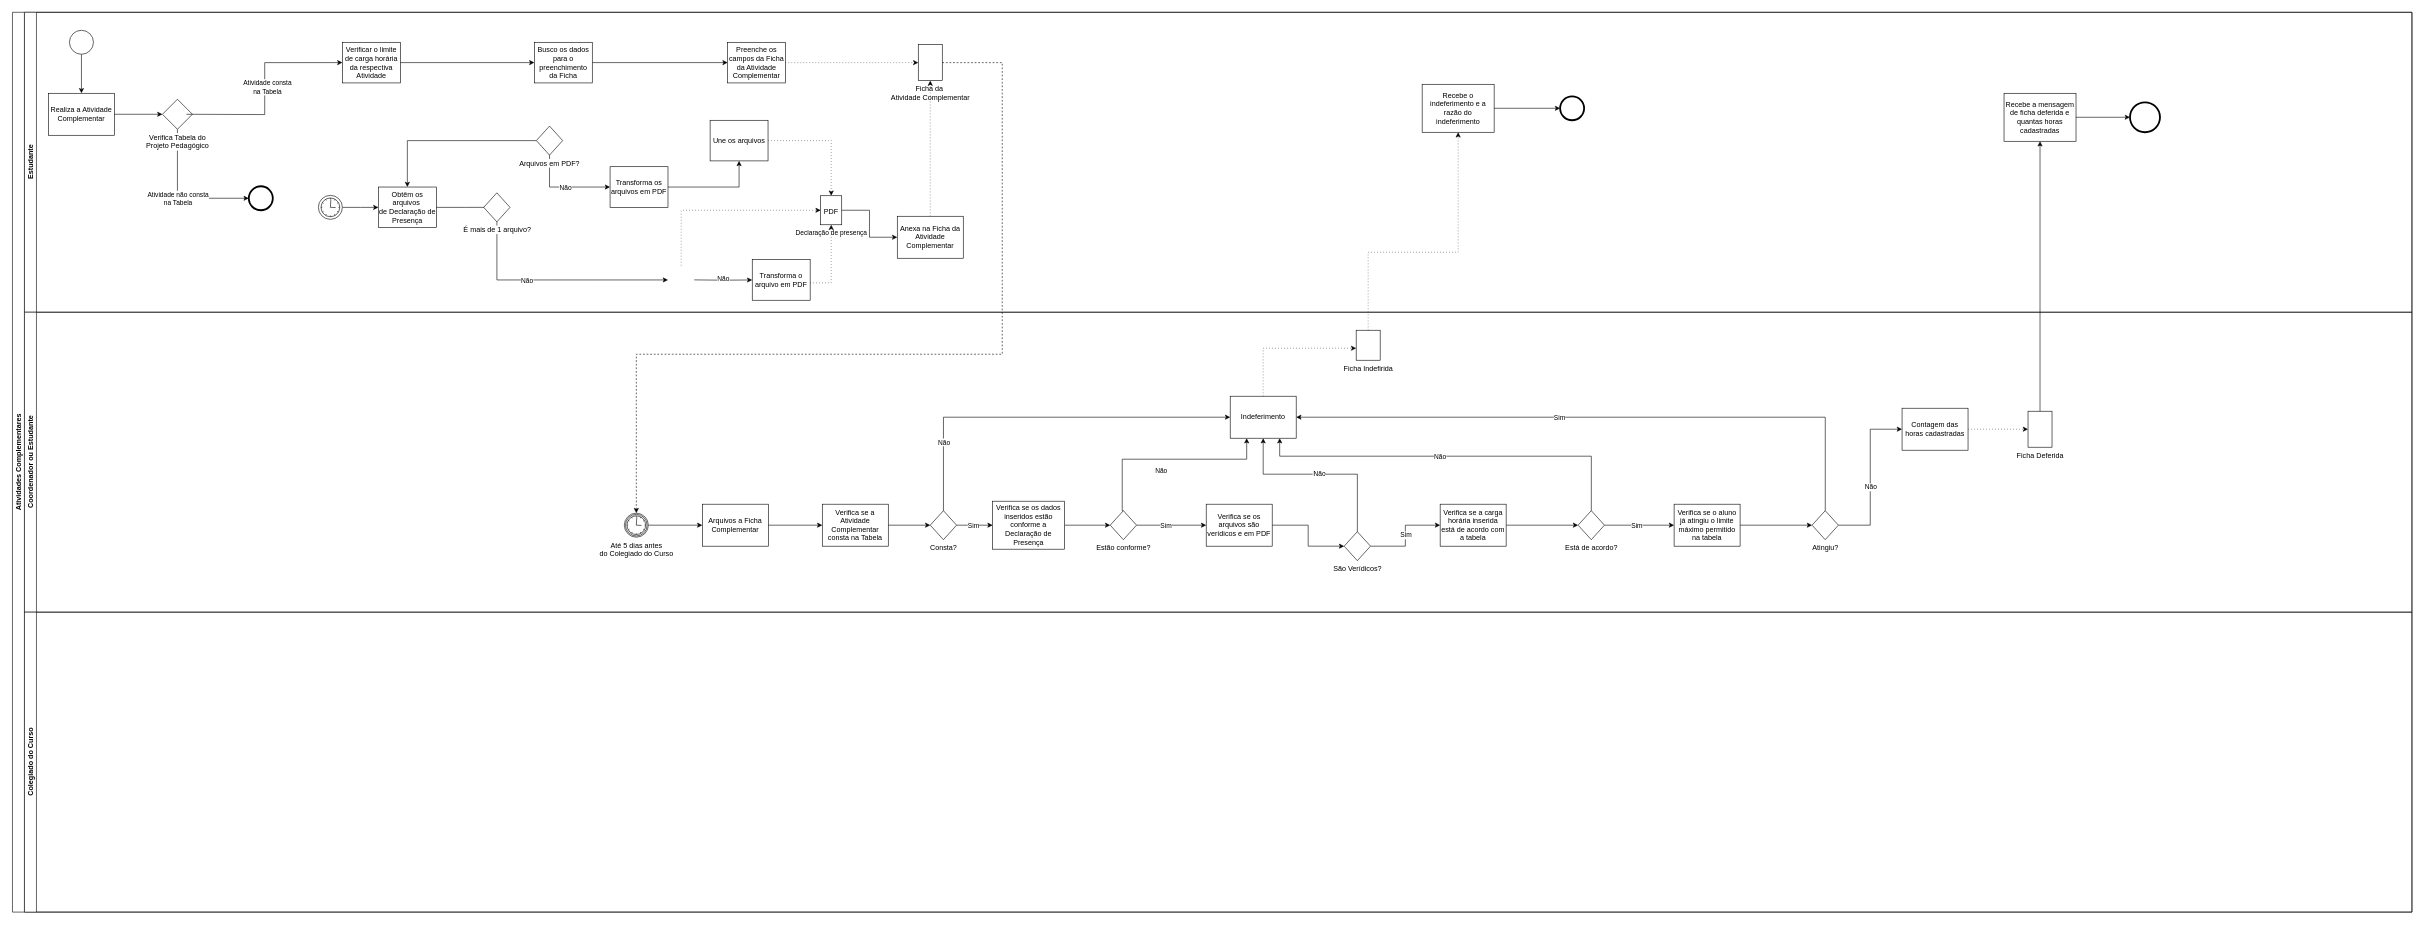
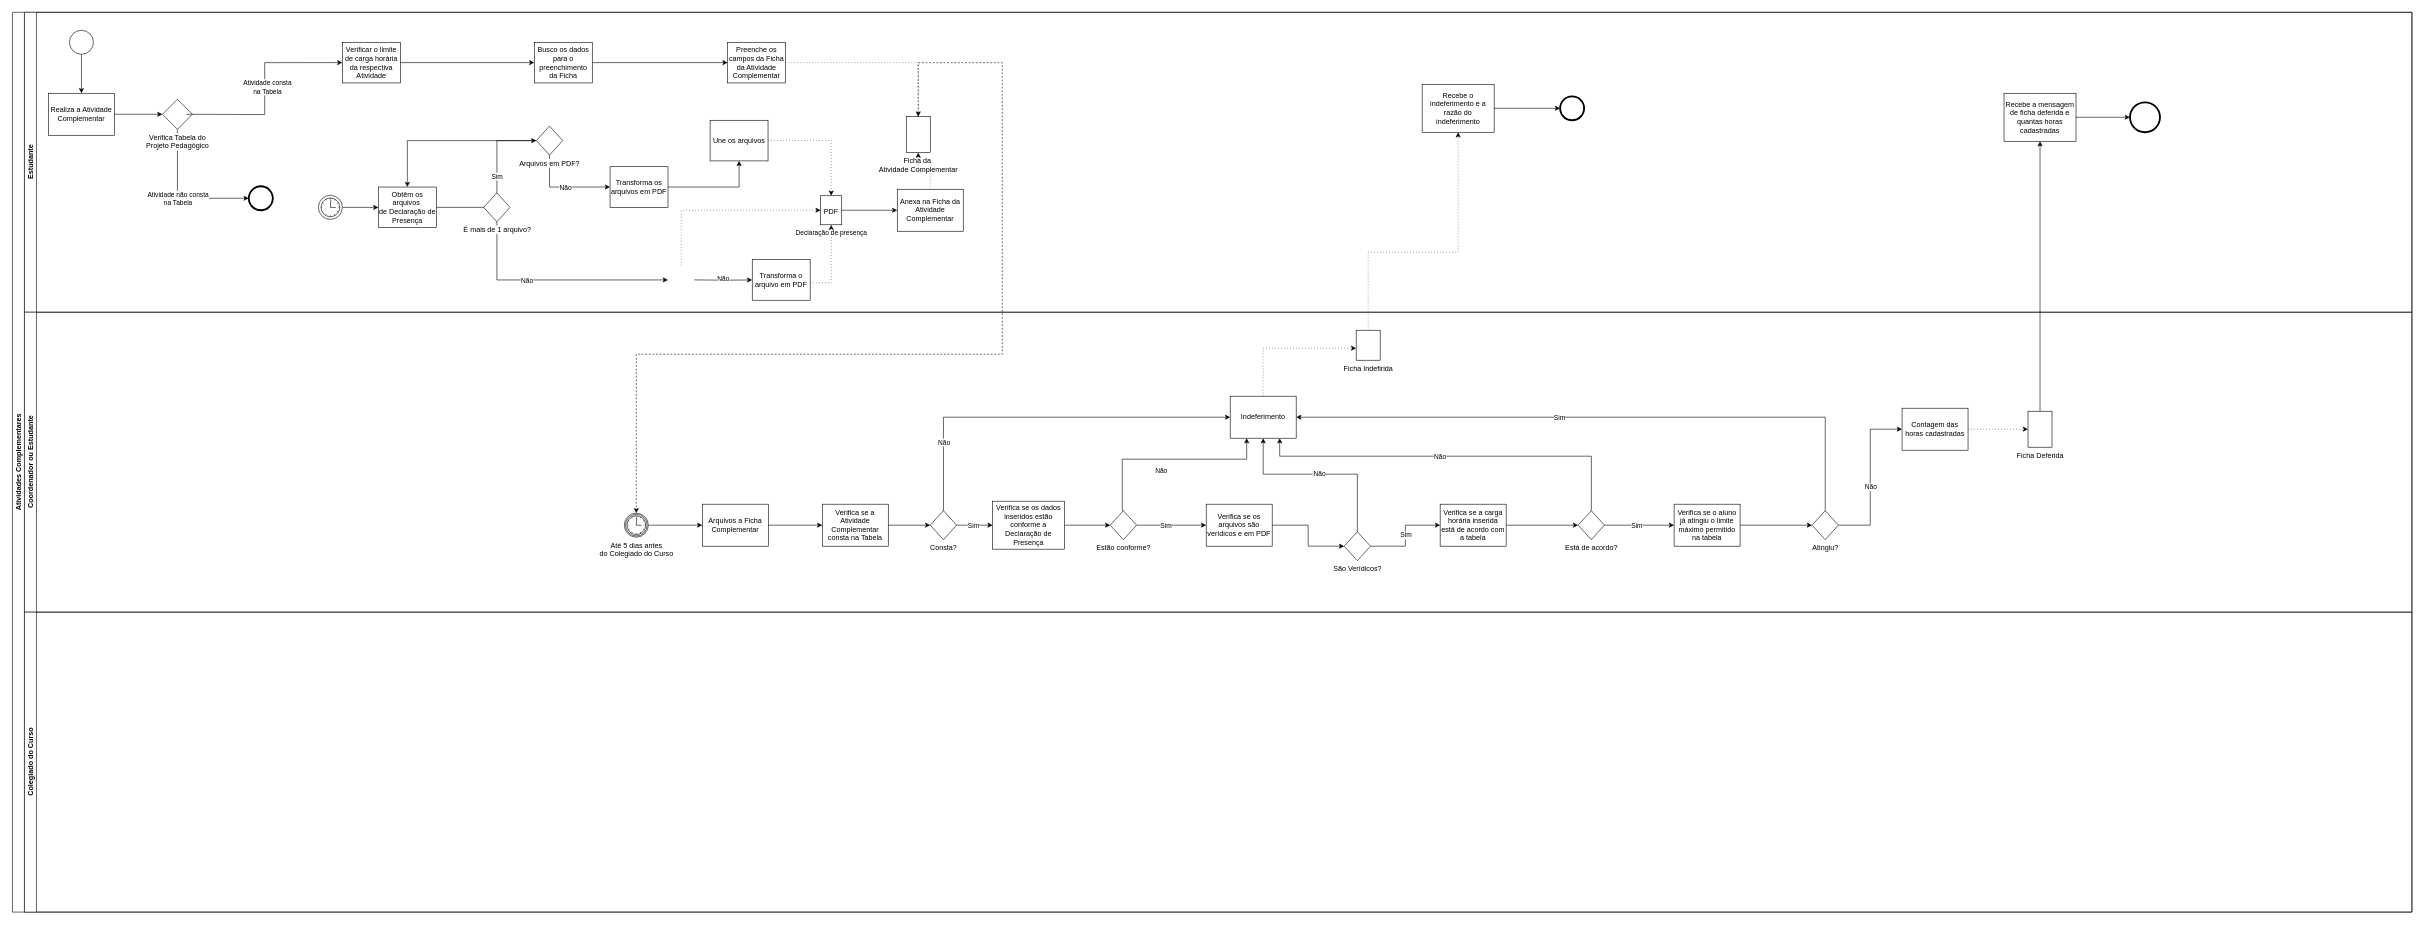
- <mxCell id="49" value="Ficha da&amp;nbsp;&lt;div&gt;Atividade Complementar&lt;/div&gt;" style="shape=mxgraph.bpmn.data2;labelPosition=center;verticalLabelPosition=bottom;align=center;verticalAlign=top;size=15;html=1;" vertex="1" parent="3"><mxGeometry x="1490" y="53.87" width="40" height="60" as="geometry" /></mxCell>
+ <mxCell id="49" value="Ficha da&amp;nbsp;&lt;div&gt;Atividade Complementar&lt;/div&gt;" style="shape=mxgraph.bpmn.data2;labelPosition=center;verticalLabelPosition=bottom;align=center;verticalAlign=top;size=15;html=1;" vertex="1" parent="3"><mxGeometry x="1470" y="173.87" width="40" height="60" as="geometry" /></mxCell>
+ <mxCell id="19" style="edgeStyle=orthogonalEdgeStyle;rounded=0;orthogonalLoop=1;jettySize=auto;html=1;" edge="1" parent="16" source="25" target="30"><mxGeometry relative="1" as="geometry"><Array as="points"><mxPoint x="197.5" y="33.871" /></Array></mxGeometry></mxCell>
+ <mxCell id="20" value="Sim" style="edgeLabel;html=1;align=center;verticalAlign=middle;resizable=0;points=[];" connectable="0" vertex="1" parent="19"><mxGeometry x="-0.292" y="-1" relative="1" as="geometry"><mxPoint x="-1" y="26" as="offset" /></mxGeometry></mxCell>
- <mxCell id="12" value="Anexa na Ficha da Atividade Complementar" style="points=[[0.25,0,0],[0.5,0,0],[0.75,0,0],[1,0.25,0],[1,0.5,0],[1,0.75,0],[0.75,1,0],[0.5,1,0],[0.25,1,0],[0,0.75,0],[0,0.5,0],[0,0.25,0]];shape=mxgraph.bpmn.task2;whiteSpace=wrap;rectStyle=rounded;size=10;html=1;container=1;expand=0;collapsible=0;taskMarker=abstract;" vertex="1" parent="3"><mxGeometry x="1455" y="340" width="110" height="70" as="geometry" /></mxCell>
+ <mxCell id="12" value="Anexa na Ficha da Atividade Complementar" style="points=[[0.25,0,0],[0.5,0,0],[0.75,0,0],[1,0.25,0],[1,0.5,0],[1,0.75,0],[0.75,1,0],[0.5,1,0],[0.25,1,0],[0,0.75,0],[0,0.5,0],[0,0.25,0]];shape=mxgraph.bpmn.task2;whiteSpace=wrap;rectStyle=rounded;size=10;html=1;container=1;expand=0;collapsible=0;taskMarker=abstract;" vertex="1" parent="3"><mxGeometry x="1455" y="295" width="110" height="70" as="geometry" /></mxCell>
